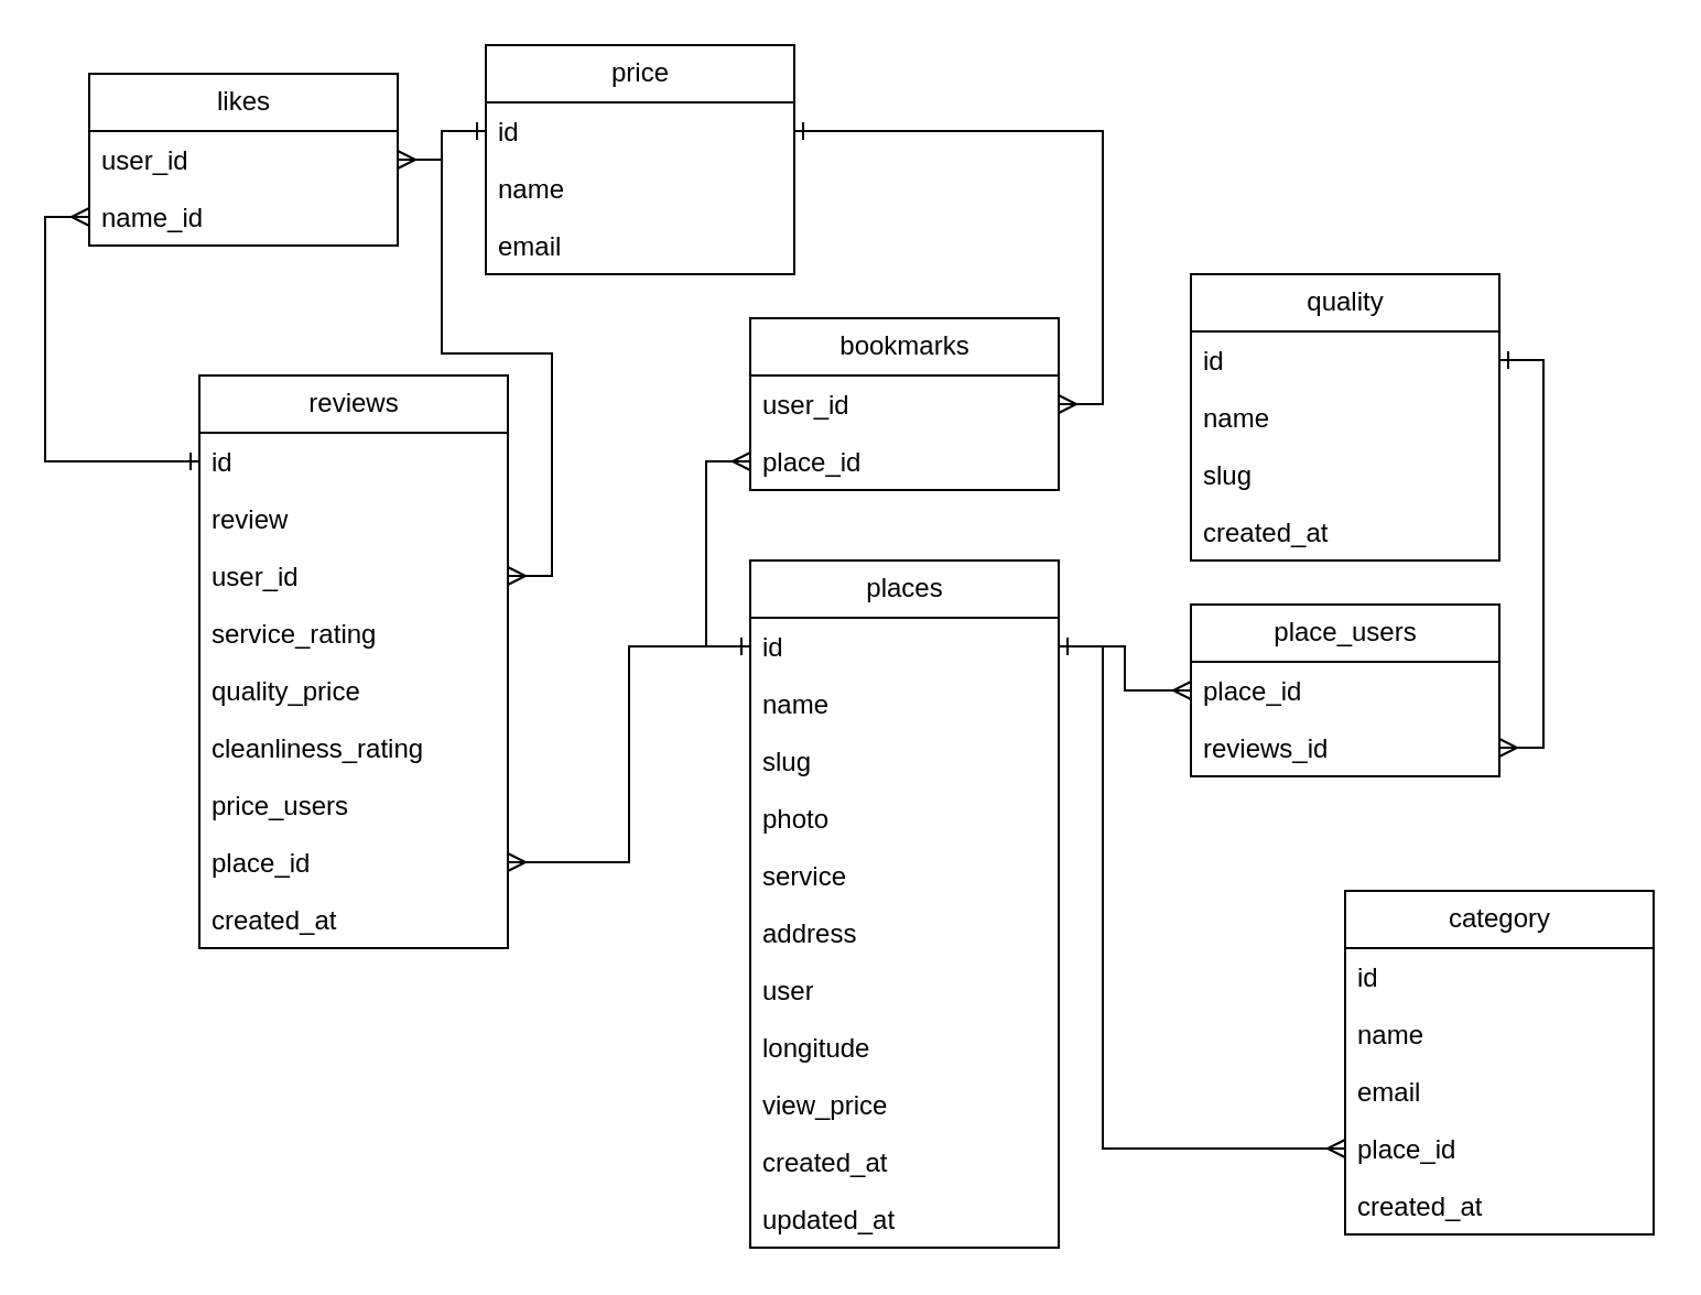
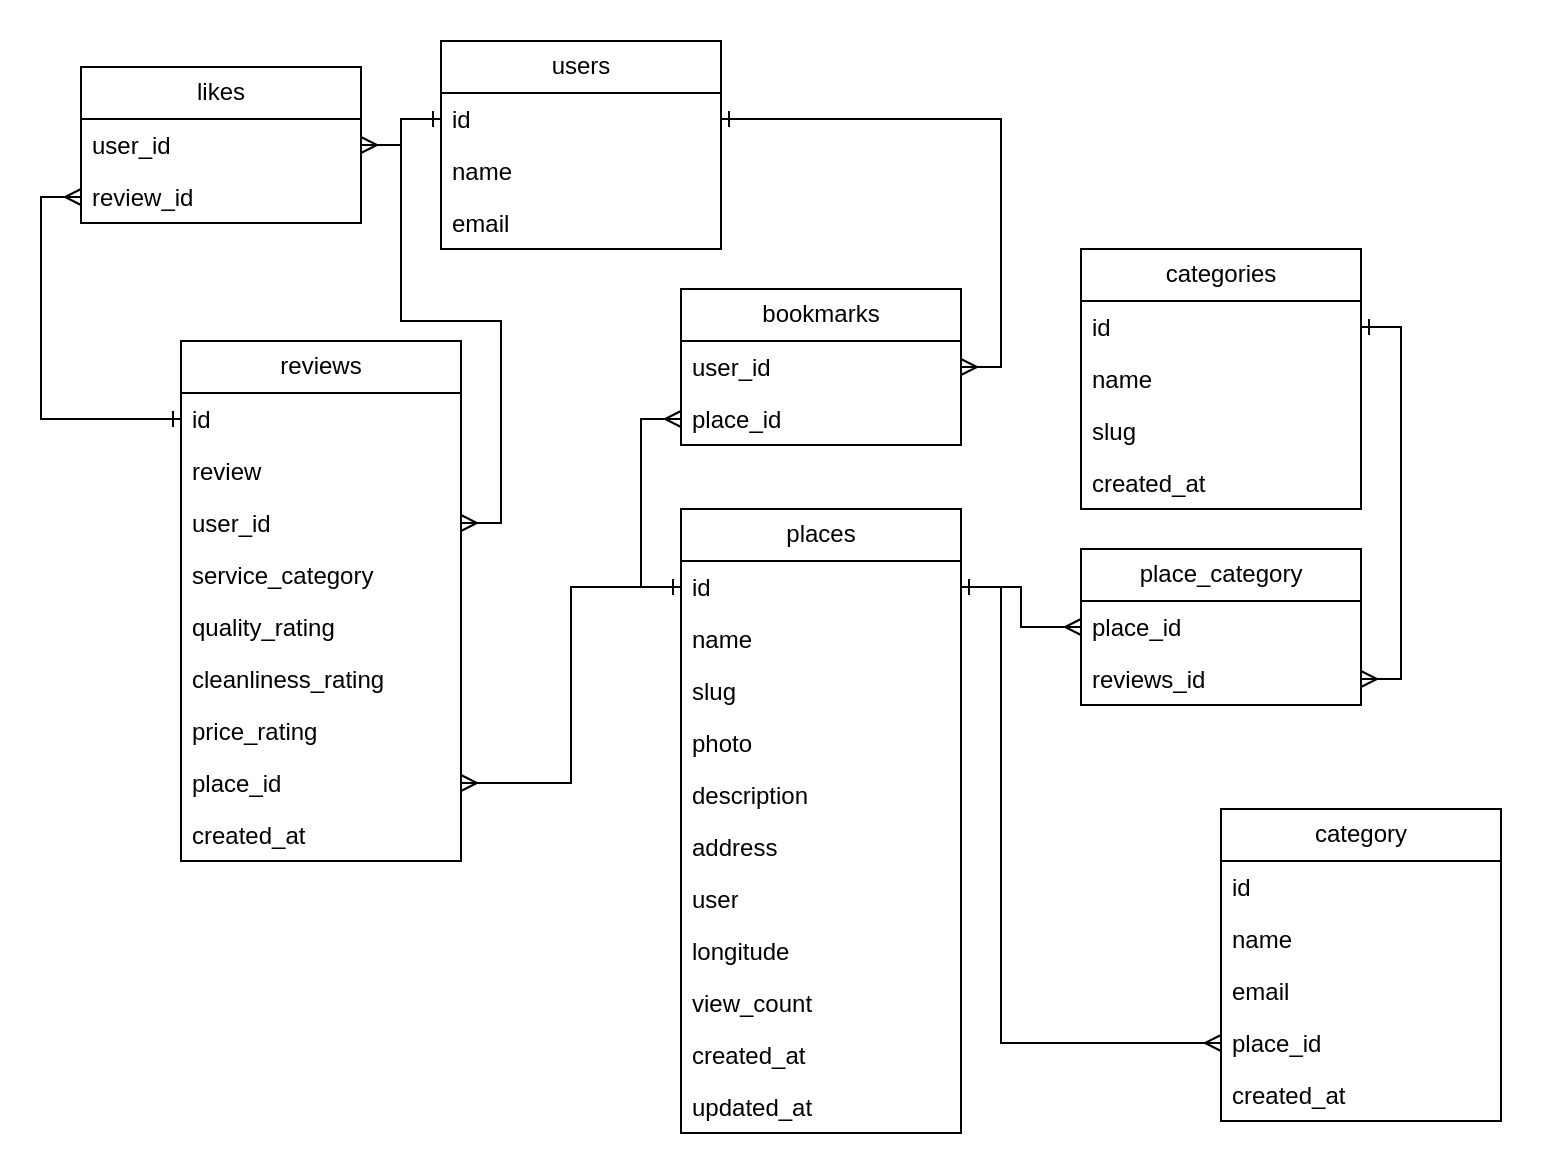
- <mxCell id="2" value="price" style="swimlane;fontStyle=0;childLayout=stackLayout;horizontal=1;startSize=26;horizontalStack=0;resizeParent=1;resizeParentMax=0;resizeLast=0;collapsible=1;marginBottom=0;html=1;" parent="1" vertex="1"><mxGeometry x="220" y="20" width="140" height="104" as="geometry" /></mxCell>
+ <mxCell id="2" value="users" style="swimlane;fontStyle=0;childLayout=stackLayout;horizontal=1;startSize=26;horizontalStack=0;resizeParent=1;resizeParentMax=0;resizeLast=0;collapsible=1;marginBottom=0;html=1;" parent="1" vertex="1"><mxGeometry x="220" y="20" width="140" height="104" as="geometry" /></mxCell>
- <mxCell id="54" value="&lt;span style=&quot;text-align: center; text-wrap: nowrap;&quot;&gt;name&lt;/span&gt;&lt;span style=&quot;text-align: center; text-wrap: nowrap;&quot;&gt;_id&lt;/span&gt;" style="text;strokeColor=none;fillColor=none;align=left;verticalAlign=top;spacingLeft=4;spacingRight=4;overflow=hidden;rotatable=0;points=[[0,0.5],[1,0.5]];portConstraint=eastwest;whiteSpace=wrap;html=1;" parent="52" vertex="1"><mxGeometry y="52" width="140" height="26" as="geometry" /></mxCell>
+ <mxCell id="54" value="&lt;span style=&quot;text-align: center; text-wrap: nowrap;&quot;&gt;review&lt;/span&gt;&lt;span style=&quot;text-align: center; text-wrap: nowrap;&quot;&gt;_id&lt;/span&gt;" style="text;strokeColor=none;fillColor=none;align=left;verticalAlign=top;spacingLeft=4;spacingRight=4;overflow=hidden;rotatable=0;points=[[0,0.5],[1,0.5]];portConstraint=eastwest;whiteSpace=wrap;html=1;" parent="52" vertex="1"><mxGeometry y="52" width="140" height="26" as="geometry" /></mxCell>
- <mxCell id="6" value="quality" style="swimlane;fontStyle=0;childLayout=stackLayout;horizontal=1;startSize=26;horizontalStack=0;resizeParent=1;resizeParentMax=0;resizeLast=0;collapsible=1;marginBottom=0;html=1;" parent="1" vertex="1"><mxGeometry x="540" y="124" width="140" height="130" as="geometry" /></mxCell>
+ <mxCell id="6" value="categories" style="swimlane;fontStyle=0;childLayout=stackLayout;horizontal=1;startSize=26;horizontalStack=0;resizeParent=1;resizeParentMax=0;resizeLast=0;collapsible=1;marginBottom=0;html=1;" parent="1" vertex="1"><mxGeometry x="540" y="124" width="140" height="130" as="geometry" /></mxCell>
- <mxCell id="23" value="place_users" style="swimlane;fontStyle=0;childLayout=stackLayout;horizontal=1;startSize=26;horizontalStack=0;resizeParent=1;resizeParentMax=0;resizeLast=0;collapsible=1;marginBottom=0;html=1;" parent="1" vertex="1"><mxGeometry x="540" y="274" width="140" height="78" as="geometry" /></mxCell>
+ <mxCell id="23" value="place_category" style="swimlane;fontStyle=0;childLayout=stackLayout;horizontal=1;startSize=26;horizontalStack=0;resizeParent=1;resizeParentMax=0;resizeLast=0;collapsible=1;marginBottom=0;html=1;" parent="1" vertex="1"><mxGeometry x="540" y="274" width="140" height="78" as="geometry" /></mxCell>
- <mxCell id="32" value="&lt;div&gt;service_rating&lt;/div&gt;" style="text;strokeColor=none;fillColor=none;align=left;verticalAlign=top;spacingLeft=4;spacingRight=4;overflow=hidden;rotatable=0;points=[[0,0.5],[1,0.5]];portConstraint=eastwest;whiteSpace=wrap;html=1;" parent="28" vertex="1"><mxGeometry y="104" width="140" height="26" as="geometry" /></mxCell>
+ <mxCell id="32" value="&lt;div&gt;service_category&lt;/div&gt;" style="text;strokeColor=none;fillColor=none;align=left;verticalAlign=top;spacingLeft=4;spacingRight=4;overflow=hidden;rotatable=0;points=[[0,0.5],[1,0.5]];portConstraint=eastwest;whiteSpace=wrap;html=1;" parent="28" vertex="1"><mxGeometry y="104" width="140" height="26" as="geometry" /></mxCell>
- <mxCell id="33" value="quality_price" style="text;strokeColor=none;fillColor=none;align=left;verticalAlign=top;spacingLeft=4;spacingRight=4;overflow=hidden;rotatable=0;points=[[0,0.5],[1,0.5]];portConstraint=eastwest;whiteSpace=wrap;html=1;" parent="28" vertex="1"><mxGeometry y="130" width="140" height="26" as="geometry" /></mxCell>
+ <mxCell id="33" value="quality_rating" style="text;strokeColor=none;fillColor=none;align=left;verticalAlign=top;spacingLeft=4;spacingRight=4;overflow=hidden;rotatable=0;points=[[0,0.5],[1,0.5]];portConstraint=eastwest;whiteSpace=wrap;html=1;" parent="28" vertex="1"><mxGeometry y="130" width="140" height="26" as="geometry" /></mxCell>
- <mxCell id="35" value="&lt;span style=&quot;text-align: center; text-wrap: nowrap;&quot;&gt;price_users&lt;/span&gt;" style="text;strokeColor=none;fillColor=none;align=left;verticalAlign=top;spacingLeft=4;spacingRight=4;overflow=hidden;rotatable=0;points=[[0,0.5],[1,0.5]];portConstraint=eastwest;whiteSpace=wrap;html=1;" parent="28" vertex="1"><mxGeometry y="182" width="140" height="26" as="geometry" /></mxCell>
+ <mxCell id="35" value="&lt;span style=&quot;text-align: center; text-wrap: nowrap;&quot;&gt;price_rating&lt;/span&gt;" style="text;strokeColor=none;fillColor=none;align=left;verticalAlign=top;spacingLeft=4;spacingRight=4;overflow=hidden;rotatable=0;points=[[0,0.5],[1,0.5]];portConstraint=eastwest;whiteSpace=wrap;html=1;" parent="28" vertex="1"><mxGeometry y="182" width="140" height="26" as="geometry" /></mxCell>
- <mxCell id="16" value="service" style="text;strokeColor=none;fillColor=none;align=left;verticalAlign=top;spacingLeft=4;spacingRight=4;overflow=hidden;rotatable=0;points=[[0,0.5],[1,0.5]];portConstraint=eastwest;whiteSpace=wrap;html=1;" parent="11" vertex="1"><mxGeometry y="130" width="140" height="26" as="geometry" /></mxCell>
+ <mxCell id="16" value="description" style="text;strokeColor=none;fillColor=none;align=left;verticalAlign=top;spacingLeft=4;spacingRight=4;overflow=hidden;rotatable=0;points=[[0,0.5],[1,0.5]];portConstraint=eastwest;whiteSpace=wrap;html=1;" parent="11" vertex="1"><mxGeometry y="130" width="140" height="26" as="geometry" /></mxCell>
- <mxCell id="20" value="view_price" style="text;strokeColor=none;fillColor=none;align=left;verticalAlign=top;spacingLeft=4;spacingRight=4;overflow=hidden;rotatable=0;points=[[0,0.5],[1,0.5]];portConstraint=eastwest;whiteSpace=wrap;html=1;" parent="11" vertex="1"><mxGeometry y="234" width="140" height="26" as="geometry" /></mxCell>
+ <mxCell id="20" value="view_count" style="text;strokeColor=none;fillColor=none;align=left;verticalAlign=top;spacingLeft=4;spacingRight=4;overflow=hidden;rotatable=0;points=[[0,0.5],[1,0.5]];portConstraint=eastwest;whiteSpace=wrap;html=1;" parent="11" vertex="1"><mxGeometry y="234" width="140" height="26" as="geometry" /></mxCell>
